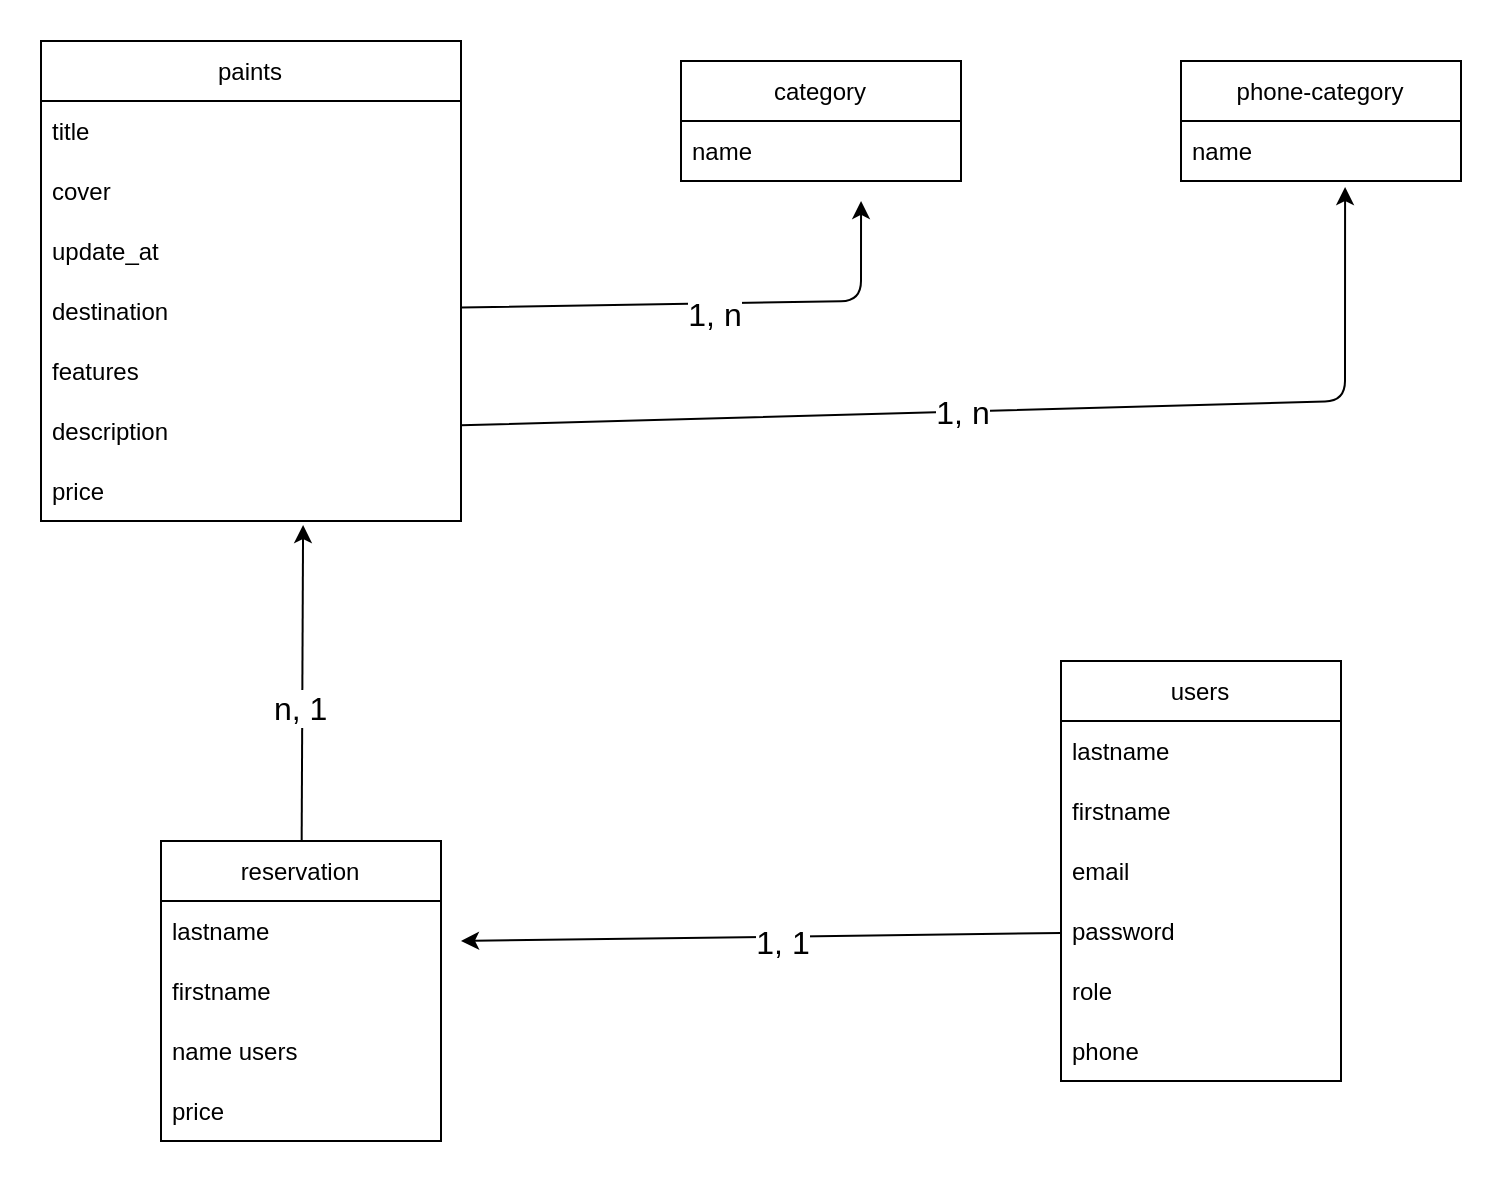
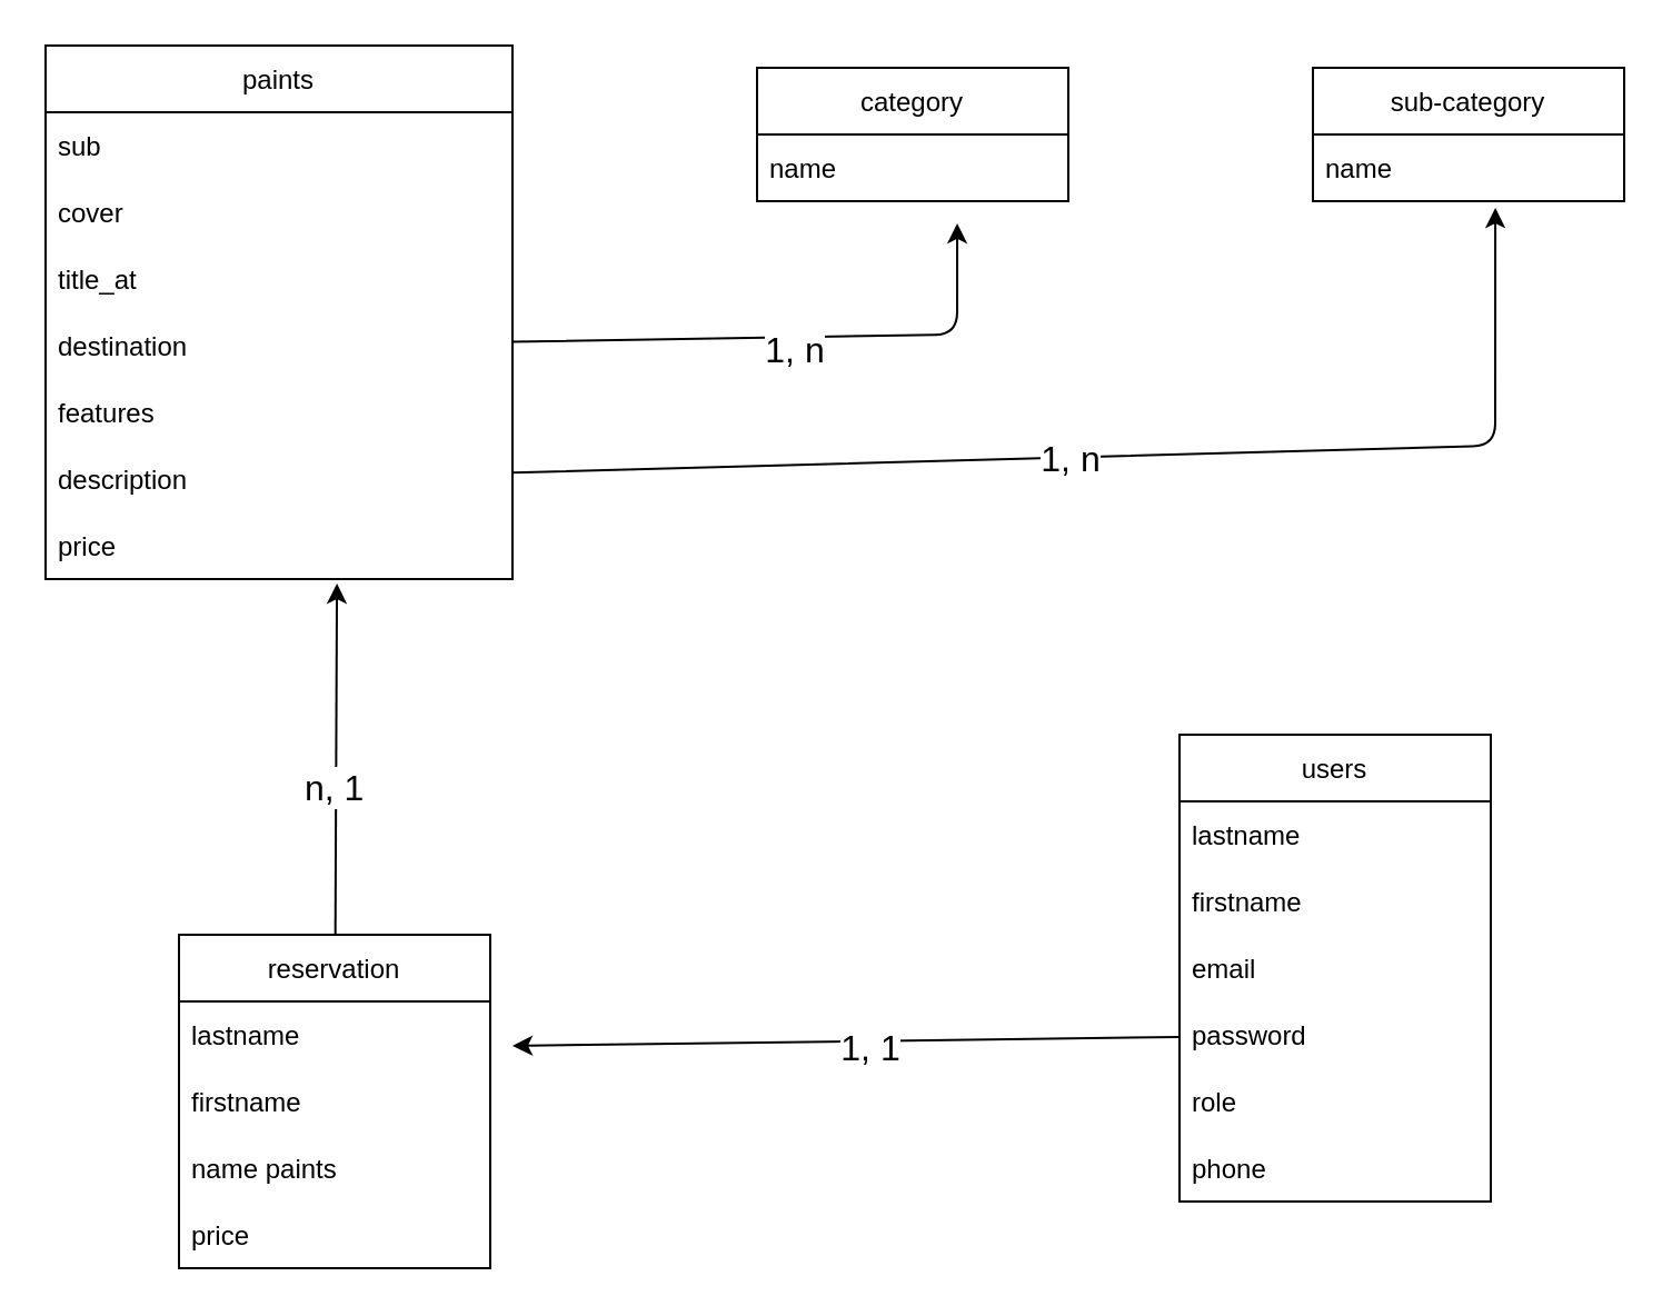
- <mxCell id="12" value="phone-category" style="swimlane;fontStyle=0;childLayout=stackLayout;horizontal=1;startSize=30;horizontalStack=0;resizeParent=1;resizeParentMax=0;resizeLast=0;collapsible=1;marginBottom=0;" parent="1" vertex="1"><mxGeometry x="590" y="30" width="140" height="60" as="geometry" /></mxCell>
+ <mxCell id="12" value="sub-category" style="swimlane;fontStyle=0;childLayout=stackLayout;horizontal=1;startSize=30;horizontalStack=0;resizeParent=1;resizeParentMax=0;resizeLast=0;collapsible=1;marginBottom=0;" parent="1" vertex="1"><mxGeometry x="590" y="30" width="140" height="60" as="geometry" /></mxCell>
- <mxCell id="3" value="title" style="text;strokeColor=none;fillColor=none;align=left;verticalAlign=middle;spacingLeft=4;spacingRight=4;overflow=hidden;points=[[0,0.5],[1,0.5]];portConstraint=eastwest;rotatable=0;" parent="2" vertex="1"><mxGeometry y="30" width="210" height="30" as="geometry" /></mxCell>
+ <mxCell id="3" value="sub" style="text;strokeColor=none;fillColor=none;align=left;verticalAlign=middle;spacingLeft=4;spacingRight=4;overflow=hidden;points=[[0,0.5],[1,0.5]];portConstraint=eastwest;rotatable=0;" parent="2" vertex="1"><mxGeometry y="30" width="210" height="30" as="geometry" /></mxCell>
- <mxCell id="5" value="update_at" style="text;strokeColor=none;fillColor=none;align=left;verticalAlign=middle;spacingLeft=4;spacingRight=4;overflow=hidden;points=[[0,0.5],[1,0.5]];portConstraint=eastwest;rotatable=0;" parent="2" vertex="1"><mxGeometry y="90" width="210" height="30" as="geometry" /></mxCell>
+ <mxCell id="5" value="title_at" style="text;strokeColor=none;fillColor=none;align=left;verticalAlign=middle;spacingLeft=4;spacingRight=4;overflow=hidden;points=[[0,0.5],[1,0.5]];portConstraint=eastwest;rotatable=0;" parent="2" vertex="1"><mxGeometry y="90" width="210" height="30" as="geometry" /></mxCell>
- <mxCell id="26" value="name users" style="text;strokeColor=none;fillColor=none;align=left;verticalAlign=middle;spacingLeft=4;spacingRight=4;overflow=hidden;points=[[0,0.5],[1,0.5]];portConstraint=eastwest;rotatable=0;" parent="23" vertex="1"><mxGeometry y="90" width="140" height="30" as="geometry" /></mxCell>
+ <mxCell id="26" value="name paints" style="text;strokeColor=none;fillColor=none;align=left;verticalAlign=middle;spacingLeft=4;spacingRight=4;overflow=hidden;points=[[0,0.5],[1,0.5]];portConstraint=eastwest;rotatable=0;" parent="23" vertex="1"><mxGeometry y="90" width="140" height="30" as="geometry" /></mxCell>
